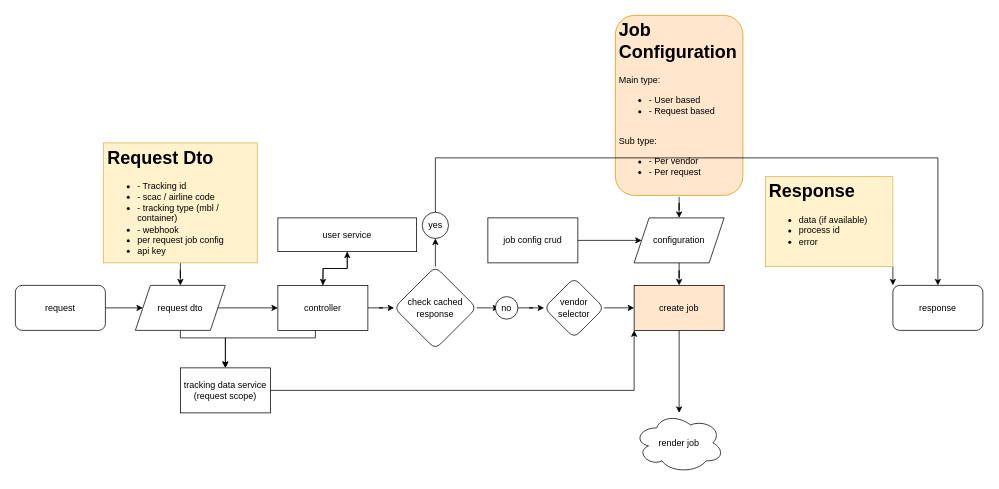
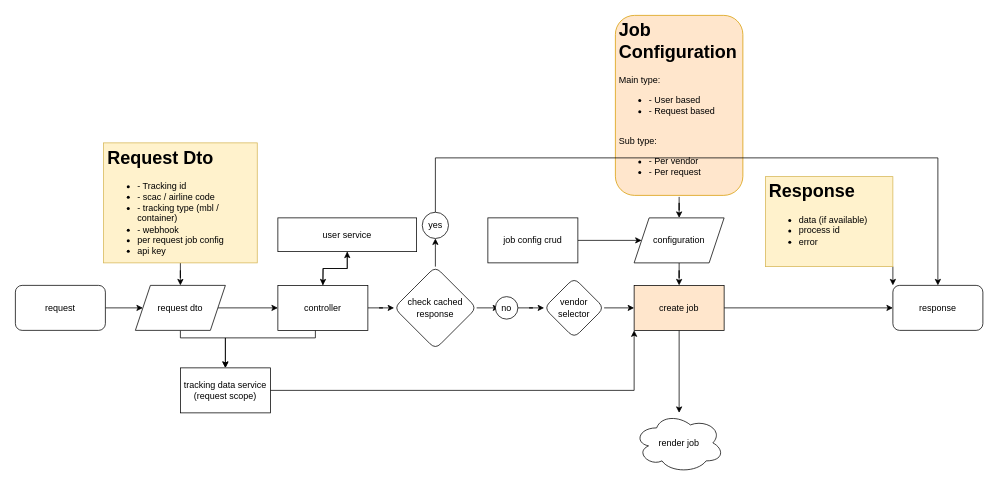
+ <mxCell id="14" style="edgeStyle=orthogonalEdgeStyle;rounded=0;orthogonalLoop=1;jettySize=auto;html=1;entryX=0;entryY=0.5;entryDx=0;entryDy=0;" edge="1" parent="1" source="15" target="27"><mxGeometry relative="1" as="geometry"><mxPoint x="1005" y="410" as="targetPoint" /></mxGeometry></mxCell>
